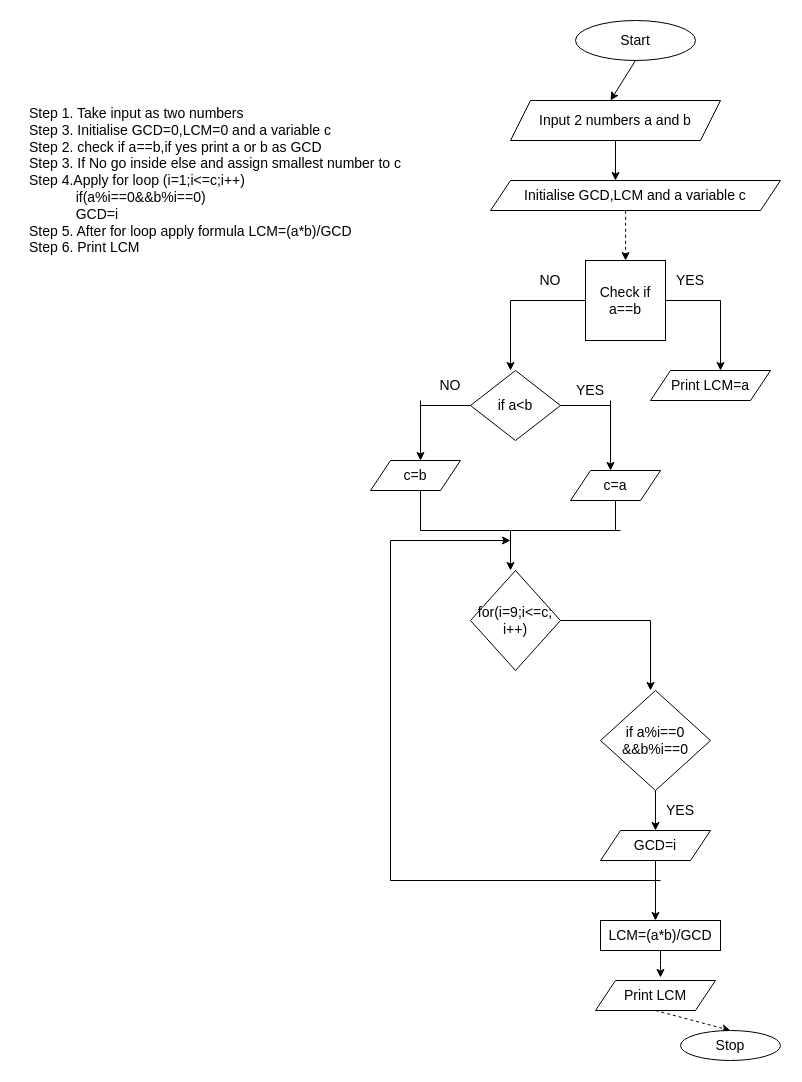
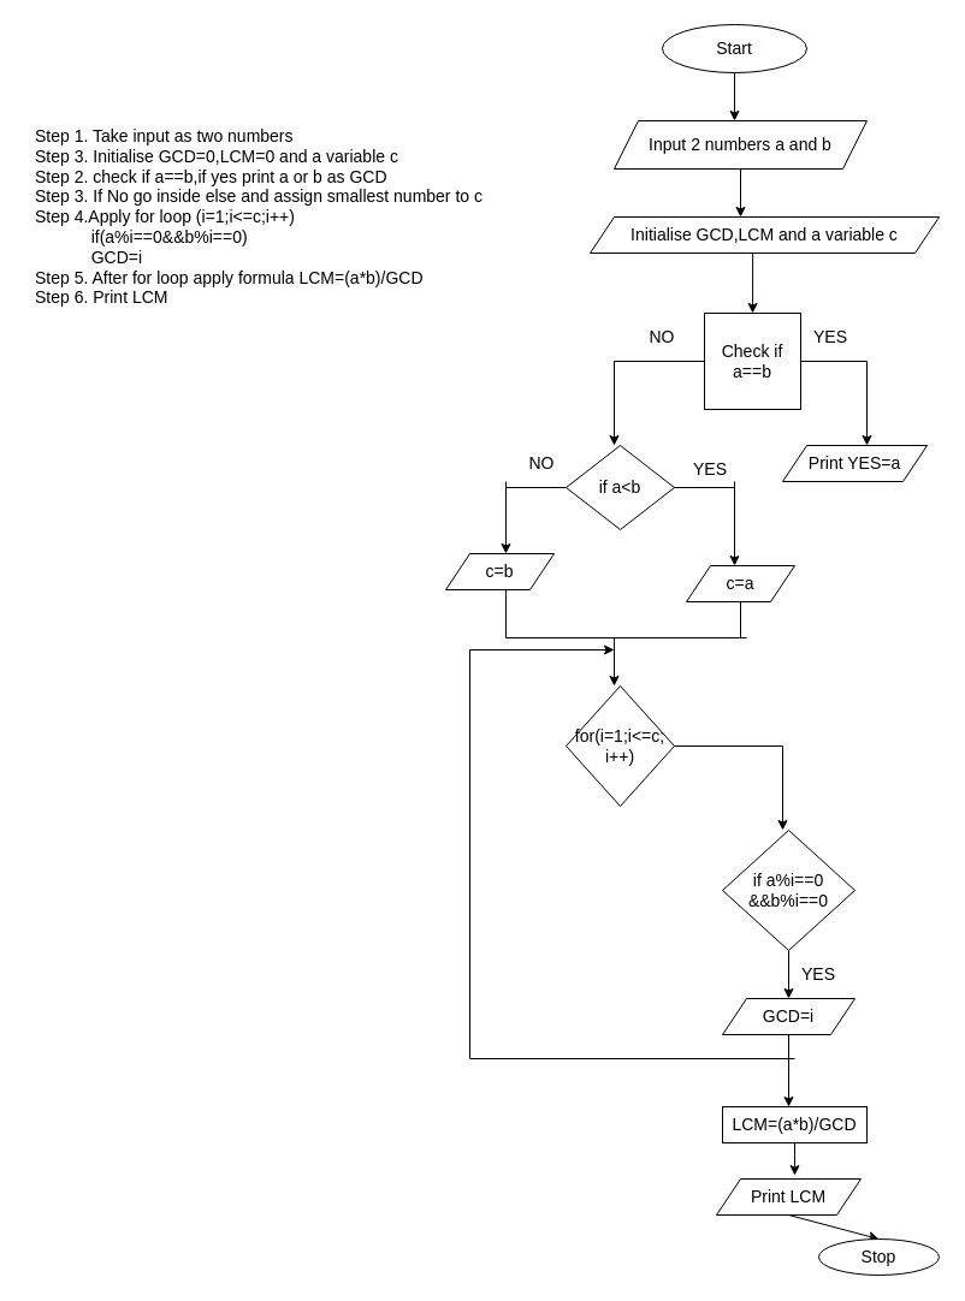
- <mxCell id="3" value="&lt;font style=&quot;font-size: 14px&quot;&gt;Start&lt;/font&gt;" style="ellipse;whiteSpace=wrap;html=1;" vertex="1" parent="1"><mxGeometry x="575" y="20" width="120" height="40" as="geometry" /></mxCell>
+ <mxCell id="3" value="&lt;font style=&quot;font-size: 14px&quot;&gt;Start&lt;/font&gt;" style="ellipse;whiteSpace=wrap;html=1;" vertex="1" parent="1"><mxGeometry x="550" y="20" width="120" height="40" as="geometry" /></mxCell>
- <mxCell id="45" value="" style="endArrow=classic;html=1;exitX=0.466;exitY=1.01;exitDx=0;exitDy=0;exitPerimeter=0;dashed=1;" edge="1" parent="1" source="6" target="8"><mxGeometry width="50" height="50" relative="1" as="geometry"><mxPoint x="440" y="350" as="sourcePoint" /><mxPoint x="490" y="300" as="targetPoint" /></mxGeometry></mxCell>
+ <mxCell id="45" value="" style="endArrow=classic;html=1;exitX=0.466;exitY=1.01;exitDx=0;exitDy=0;exitPerimeter=0;" edge="1" parent="1" source="6" target="8"><mxGeometry width="50" height="50" relative="1" as="geometry"><mxPoint x="440" y="350" as="sourcePoint" /><mxPoint x="490" y="300" as="targetPoint" /></mxGeometry></mxCell>
- <mxCell id="11" value="&lt;font style=&quot;font-size: 14px&quot;&gt;Print LCM=a&lt;/font&gt;" style="shape=parallelogram;perimeter=parallelogramPerimeter;whiteSpace=wrap;html=1;fixedSize=1;" vertex="1" parent="1"><mxGeometry x="650" y="370" width="120" height="30" as="geometry" /></mxCell>
+ <mxCell id="11" value="&lt;font style=&quot;font-size: 14px&quot;&gt;Print YES=a&lt;/font&gt;" style="shape=parallelogram;perimeter=parallelogramPerimeter;whiteSpace=wrap;html=1;fixedSize=1;" vertex="1" parent="1"><mxGeometry x="650" y="370" width="120" height="30" as="geometry" /></mxCell>
- <mxCell id="29" value="&lt;font style=&quot;font-size: 14px&quot;&gt;for(i=9;i&amp;lt;=c;&lt;br&gt;i++)&lt;/font&gt;" style="rhombus;whiteSpace=wrap;html=1;" vertex="1" parent="1"><mxGeometry x="470" y="570" width="90" height="100" as="geometry" /></mxCell>
+ <mxCell id="29" value="&lt;font style=&quot;font-size: 14px&quot;&gt;for(i=1;i&amp;lt;=c;&lt;br&gt;i++)&lt;/font&gt;" style="rhombus;whiteSpace=wrap;html=1;" vertex="1" parent="1"><mxGeometry x="470" y="570" width="90" height="100" as="geometry" /></mxCell>
- <mxCell id="40" value="" style="endArrow=classic;html=1;exitX=0.5;exitY=1;exitDx=0;exitDy=0;entryX=0.5;entryY=0;entryDx=0;entryDy=0;dashed=1;" edge="1" parent="1" source="36" target="41"><mxGeometry width="50" height="50" relative="1" as="geometry"><mxPoint x="270" y="840" as="sourcePoint" /><mxPoint x="655" y="990" as="targetPoint" /></mxGeometry></mxCell>
+ <mxCell id="40" value="" style="endArrow=classic;html=1;exitX=0.5;exitY=1;exitDx=0;exitDy=0;entryX=0.5;entryY=0;entryDx=0;entryDy=0;" edge="1" parent="1" source="36" target="41"><mxGeometry width="50" height="50" relative="1" as="geometry"><mxPoint x="270" y="840" as="sourcePoint" /><mxPoint x="655" y="990" as="targetPoint" /></mxGeometry></mxCell>
